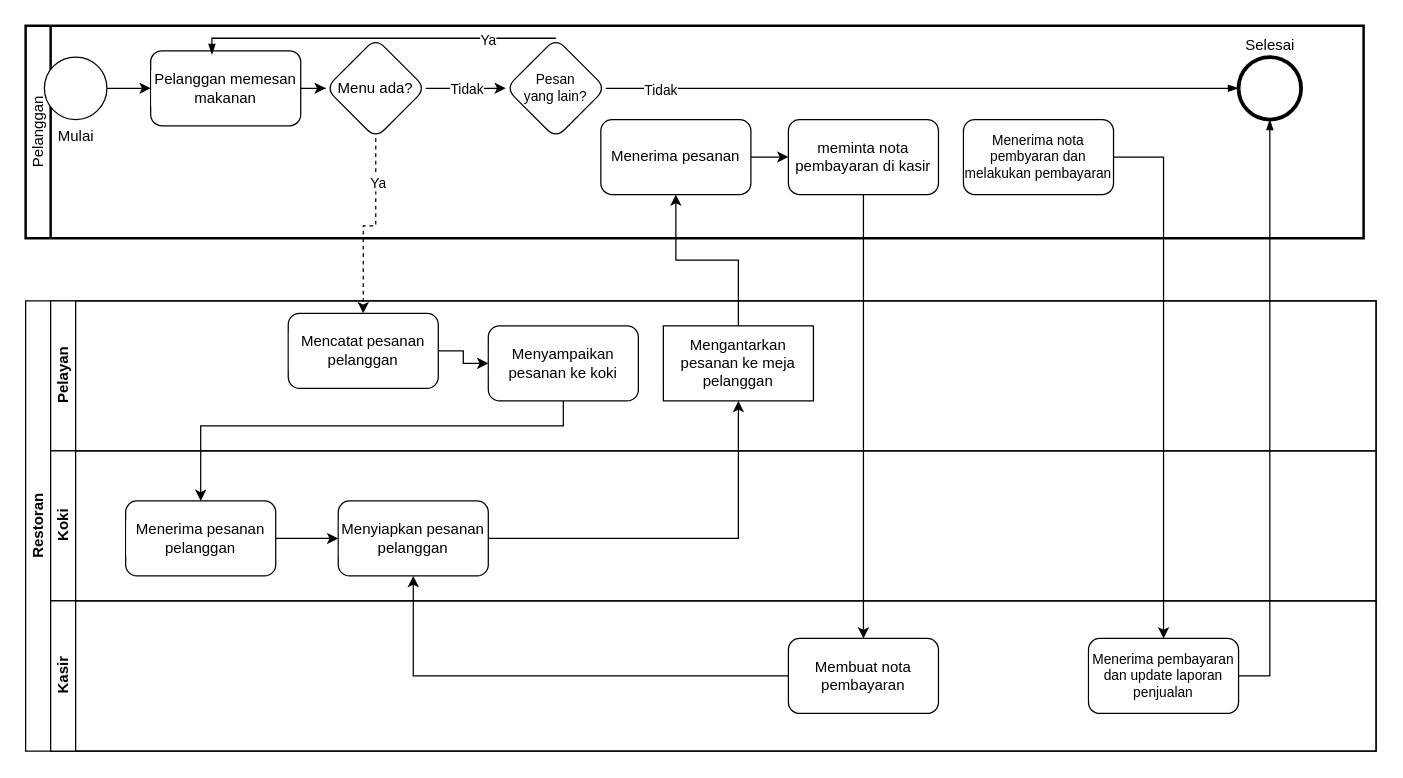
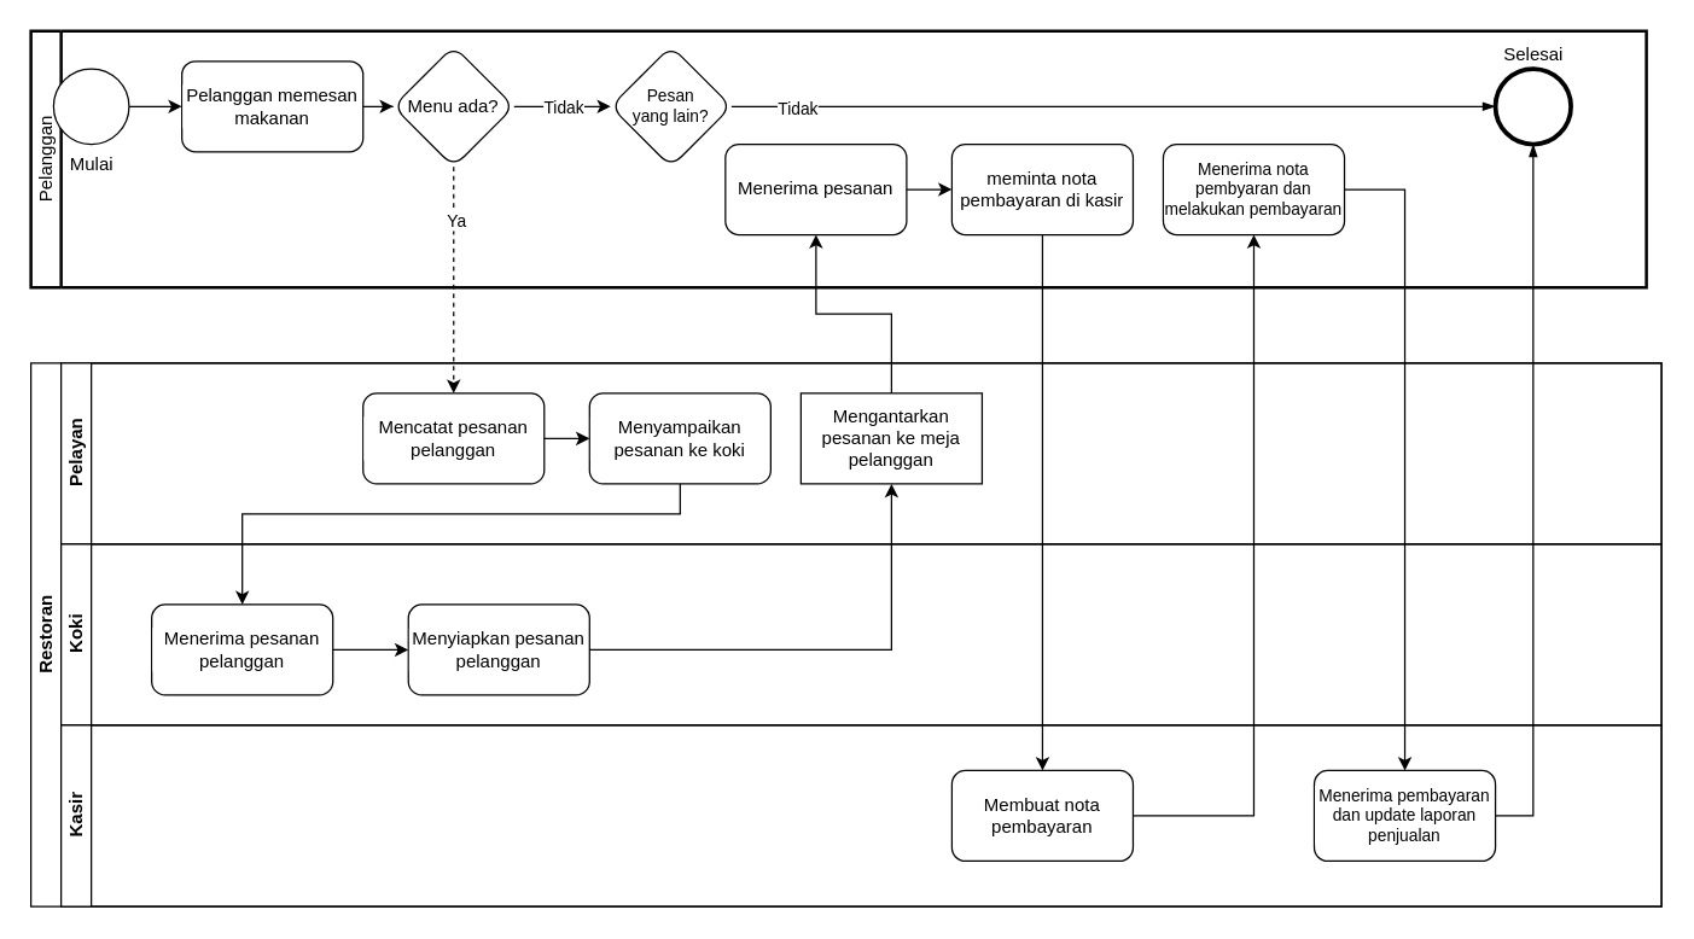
- <mxCell id="11" value="" style="edgeStyle=elbowEdgeStyle;fontSize=12;html=1;endArrow=blockThin;endFill=1;rounded=0;exitX=0.5;exitY=0;exitDx=0;exitDy=0;entryX=0.408;entryY=0.05;entryDx=0;entryDy=0;entryPerimeter=0;" edge="1" parent="2" source="10" target="6"><mxGeometry width="160" relative="1" as="geometry"><mxPoint x="300" y="220" as="sourcePoint" /><mxPoint x="160" y="10" as="targetPoint" /><Array as="points"><mxPoint x="149" y="10" /></Array></mxGeometry></mxCell>
- <mxCell id="12" value="Ya" style="edgeLabel;html=1;align=center;verticalAlign=middle;resizable=0;points=[];" vertex="1" connectable="0" parent="11"><mxGeometry x="-0.618" y="1" relative="1" as="geometry"><mxPoint as="offset" /></mxGeometry></mxCell>
- <mxCell id="23" value="Mencatat pesanan pelanggan" style="rounded=1;whiteSpace=wrap;html=1;labelBackgroundColor=#ffffff;" vertex="1" parent="21"><mxGeometry x="190" y="10" width="120" height="60" as="geometry" /></mxCell>
+ <mxCell id="23" value="Mencatat pesanan pelanggan" style="rounded=1;whiteSpace=wrap;html=1;labelBackgroundColor=#ffffff;" vertex="1" parent="21"><mxGeometry x="200" y="20" width="120" height="60" as="geometry" /></mxCell>
- <mxCell id="39" value="" style="edgeStyle=orthogonalEdgeStyle;rounded=0;orthogonalLoop=1;jettySize=auto;html=1;" edge="1" parent="1" source="31" target="29"><mxGeometry relative="1" as="geometry" /></mxCell>
+ <mxCell id="39" value="" style="edgeStyle=orthogonalEdgeStyle;rounded=0;orthogonalLoop=1;jettySize=auto;html=1;" edge="1" parent="1" source="31" target="16"><mxGeometry relative="1" as="geometry" /></mxCell>
